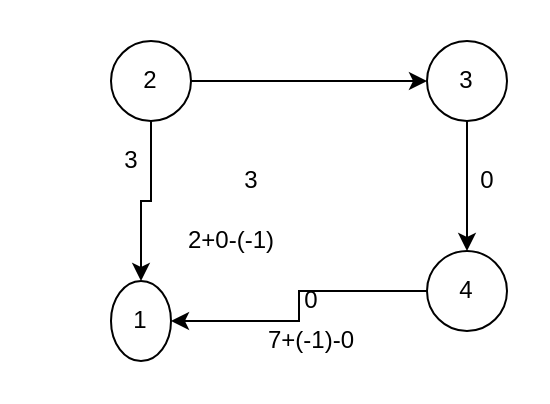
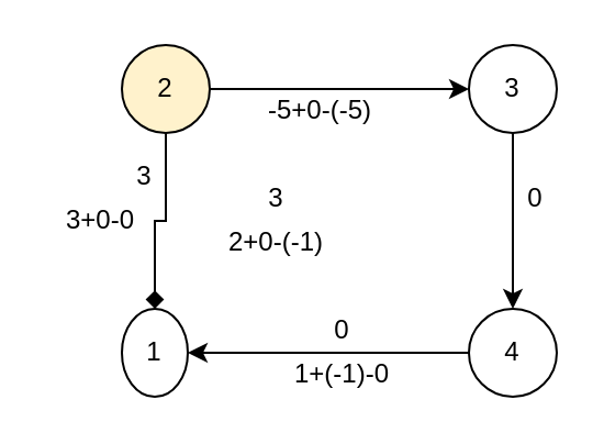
- <mxCell id="5" value="2" style="ellipse;whiteSpace=wrap;html=1;aspect=fixed;rotation=0;" parent="1" vertex="1"><mxGeometry x="55" width="40" height="40" as="geometry" y="20" /></mxCell>
+ <mxCell id="5" value="2" style="ellipse;whiteSpace=wrap;html=1;aspect=fixed;rotation=0;fillColor=#fff2cc;" parent="1" vertex="1"><mxGeometry x="55" width="40" height="40" as="geometry" y="20" /></mxCell>
+ <mxCell id="17" value="-5+0-(-5)" style="text;html=1;align=center;verticalAlign=middle;resizable=0;points=[];autosize=1;strokeColor=none;fillColor=none;" parent="1" vertex="1"><mxGeometry x="115" y="40" width="60" height="20" as="geometry" /></mxCell>
+ <mxCell id="14" value="3+0-0" style="text;html=1;align=center;verticalAlign=middle;resizable=0;points=[];autosize=1;strokeColor=none;fillColor=none;" parent="1" vertex="1"><mxGeometry x="20" y="90" width="50" height="20" as="geometry" /></mxCell>
- <mxCell id="16" value="2+0-(-1)" style="text;html=1;align=center;verticalAlign=middle;resizable=0;points=[];autosize=1;strokeColor=none;fillColor=none;" parent="1" vertex="1"><mxGeometry x="85" y="110" width="60" height="20" as="geometry" /></mxCell>
+ <mxCell id="16" value="2+0-(-1)" style="text;html=1;align=center;verticalAlign=middle;resizable=0;points=[];autosize=1;strokeColor=none;fillColor=none;" parent="1" vertex="1"><mxGeometry x="95" y="100" width="60" height="20" as="geometry" /></mxCell>
- <mxCell id="4" value="" style="edgeStyle=orthogonalEdgeStyle;rounded=0;orthogonalLoop=1;jettySize=auto;html=1;" parent="1" source="5" target="2" edge="1"><mxGeometry relative="1" as="geometry" /></mxCell>
+ <mxCell id="4" value="" style="edgeStyle=orthogonalEdgeStyle;rounded=0;orthogonalLoop=1;jettySize=auto;html=1;endArrow=diamond;" parent="1" source="5" target="2" edge="1"><mxGeometry relative="1" as="geometry" /></mxCell>
- <mxCell id="9" value="4" style="ellipse;whiteSpace=wrap;html=1;aspect=fixed;" parent="1" vertex="1"><mxGeometry x="213" y="125" width="40" height="40" as="geometry" /></mxCell>
+ <mxCell id="9" value="4" style="ellipse;whiteSpace=wrap;html=1;aspect=fixed;" parent="1" vertex="1"><mxGeometry x="213" y="140" width="40" height="40" as="geometry" /></mxCell>
- <mxCell id="15" value="7+(-1)-0" style="text;html=1;align=center;verticalAlign=middle;resizable=0;points=[];autosize=1;strokeColor=none;fillColor=none;" parent="1" vertex="1"><mxGeometry x="125" y="160" width="60" height="20" as="geometry" /></mxCell>
+ <mxCell id="15" value="1+(-1)-0" style="text;html=1;align=center;verticalAlign=middle;resizable=0;points=[];autosize=1;strokeColor=none;fillColor=none;" parent="1" vertex="1"><mxGeometry x="125" y="160" width="60" height="20" as="geometry" /></mxCell>
